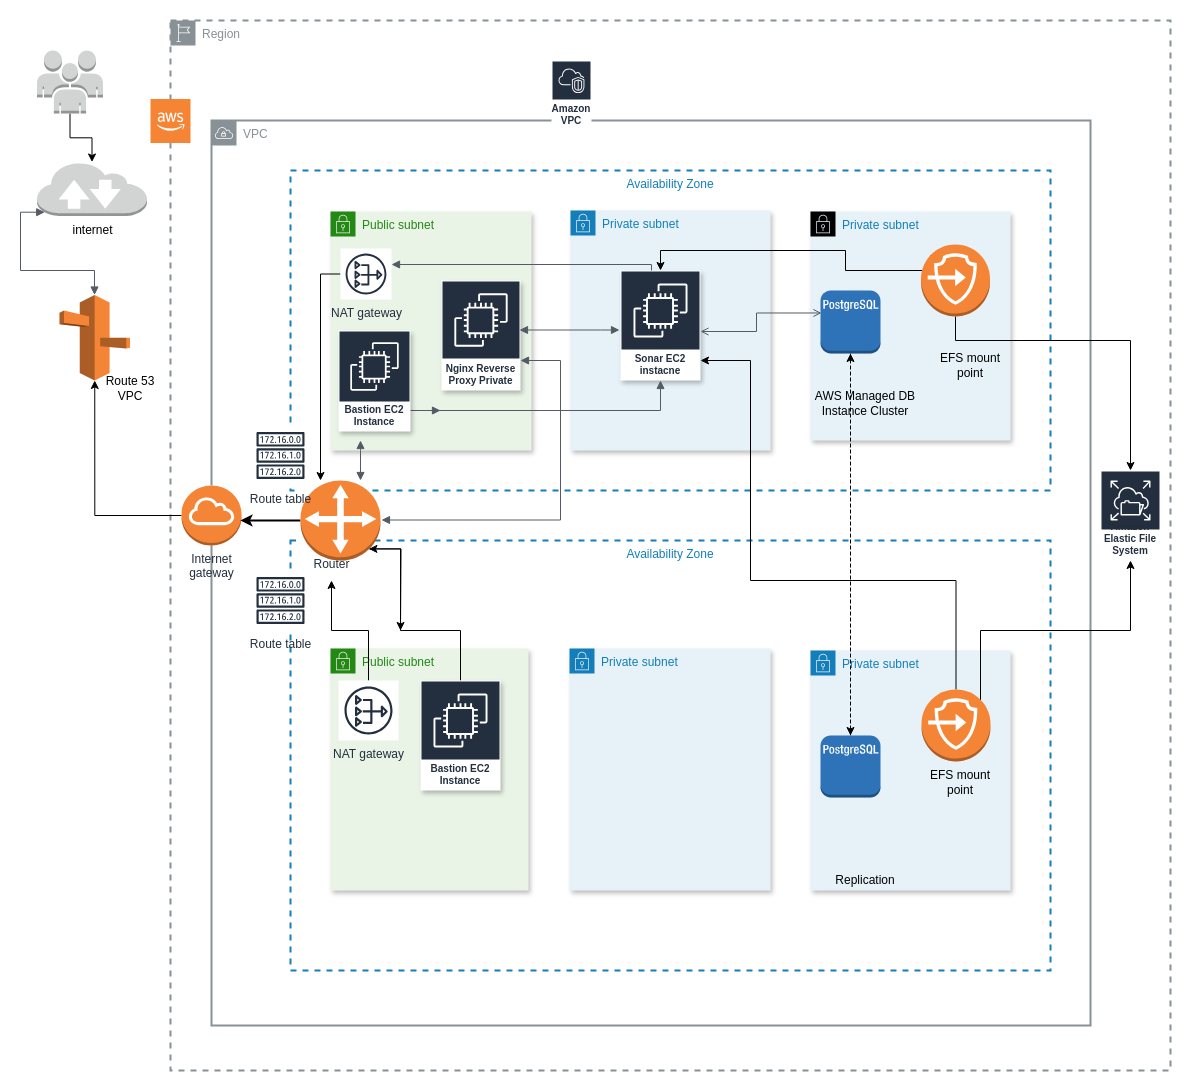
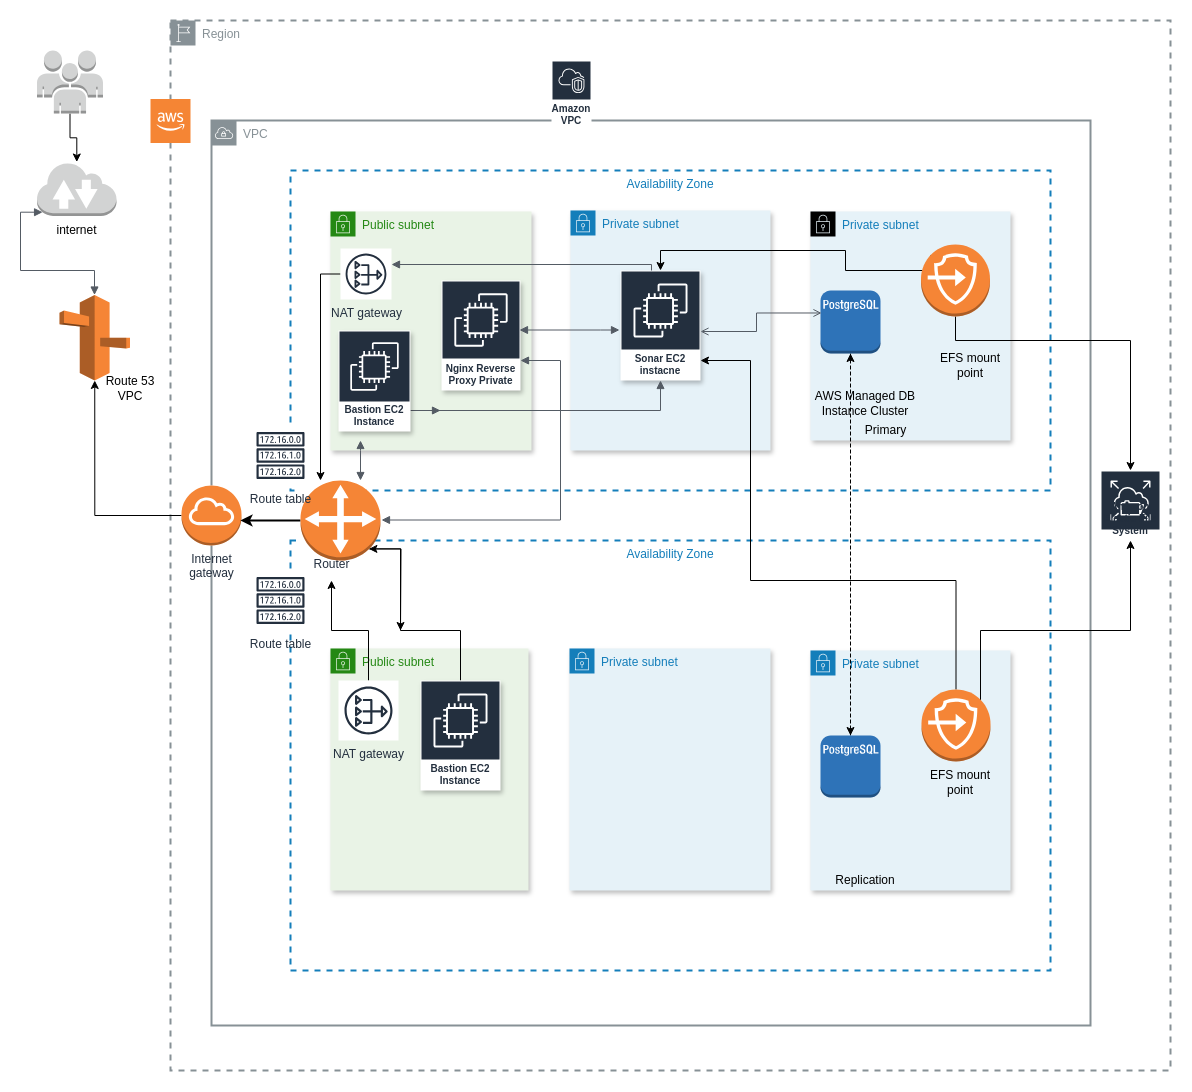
- <mxCell id="58" value="internet" style="outlineConnect=0;dashed=0;verticalLabelPosition=bottom;verticalAlign=top;align=center;html=1;shape=mxgraph.aws3.internet_2;fillColor=#D2D3D3;gradientColor=none;strokeWidth=2;" vertex="1" parent="1"><mxGeometry x="36.5" y="161.5" width="110" height="54" as="geometry" /></mxCell>
+ <mxCell id="58" value="internet" style="outlineConnect=0;dashed=0;verticalLabelPosition=bottom;verticalAlign=top;align=center;html=1;shape=mxgraph.aws3.internet_2;fillColor=#D2D3D3;gradientColor=none;strokeWidth=2;" vertex="1" parent="1"><mxGeometry x="36.5" y="161.5" width="79.5" height="54" as="geometry" /></mxCell>
+ <mxCell id="36" value="Primary" style="text;html=1;strokeColor=none;fillColor=none;align=center;verticalAlign=middle;whiteSpace=wrap;rounded=0;direction=west;" vertex="1" parent="1"><mxGeometry x="847.5" y="420" width="75" height="20" as="geometry" /></mxCell>
- <mxCell id="42" value="Amazon Elastic File System" style="outlineConnect=0;fontColor=#232F3E;gradientColor=none;strokeColor=#ffffff;fillColor=#232F3E;dashed=0;verticalLabelPosition=middle;verticalAlign=bottom;align=center;html=1;whiteSpace=wrap;fontSize=10;fontStyle=1;spacing=3;shape=mxgraph.aws4.productIcon;prIcon=mxgraph.aws4.elastic_file_system;" vertex="1" parent="1"><mxGeometry x="1100" y="470" width="60" height="90" as="geometry" /></mxCell>
+ <mxCell id="42" value="Amazon Elastic File System" style="outlineConnect=0;fontColor=#232F3E;gradientColor=none;strokeColor=#ffffff;fillColor=#232F3E;dashed=0;verticalLabelPosition=middle;verticalAlign=bottom;align=center;html=1;whiteSpace=wrap;fontSize=10;fontStyle=1;spacing=3;shape=mxgraph.aws4.productIcon;prIcon=mxgraph.aws4.elastic_file_system;" vertex="1" parent="1"><mxGeometry x="1100" y="470" width="60" height="70" as="geometry" /></mxCell>
